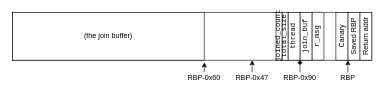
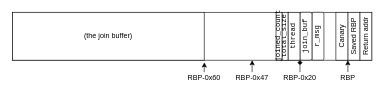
- <mxCell id="9" value="join_buf" style="rounded=0;whiteSpace=wrap;html=1;horizontal=0;fontFamily=Courier New;" vertex="1" parent="1"><mxGeometry x="500" y="20" width="20" height="80" as="geometry" /></mxCell>
+ <mxCell id="9" value="join_buf" style="whiteSpace=wrap;html=1;horizontal=0;fontFamily=Courier New;rounded=1;" vertex="1" parent="1"><mxGeometry x="500" y="20" width="20" height="80" as="geometry" /></mxCell>
- <mxCell id="12" value="RBP-0x90" style="text;html=1;align=center;verticalAlign=middle;whiteSpace=wrap;rounded=0;" vertex="1" parent="1"><mxGeometry x="470" y="120" width="60" height="20" as="geometry" /></mxCell>
+ <mxCell id="12" value="RBP-0x20" style="text;html=1;align=center;verticalAlign=middle;whiteSpace=wrap;rounded=0;" vertex="1" parent="1"><mxGeometry x="470" y="120" width="60" height="20" as="geometry" /></mxCell>
